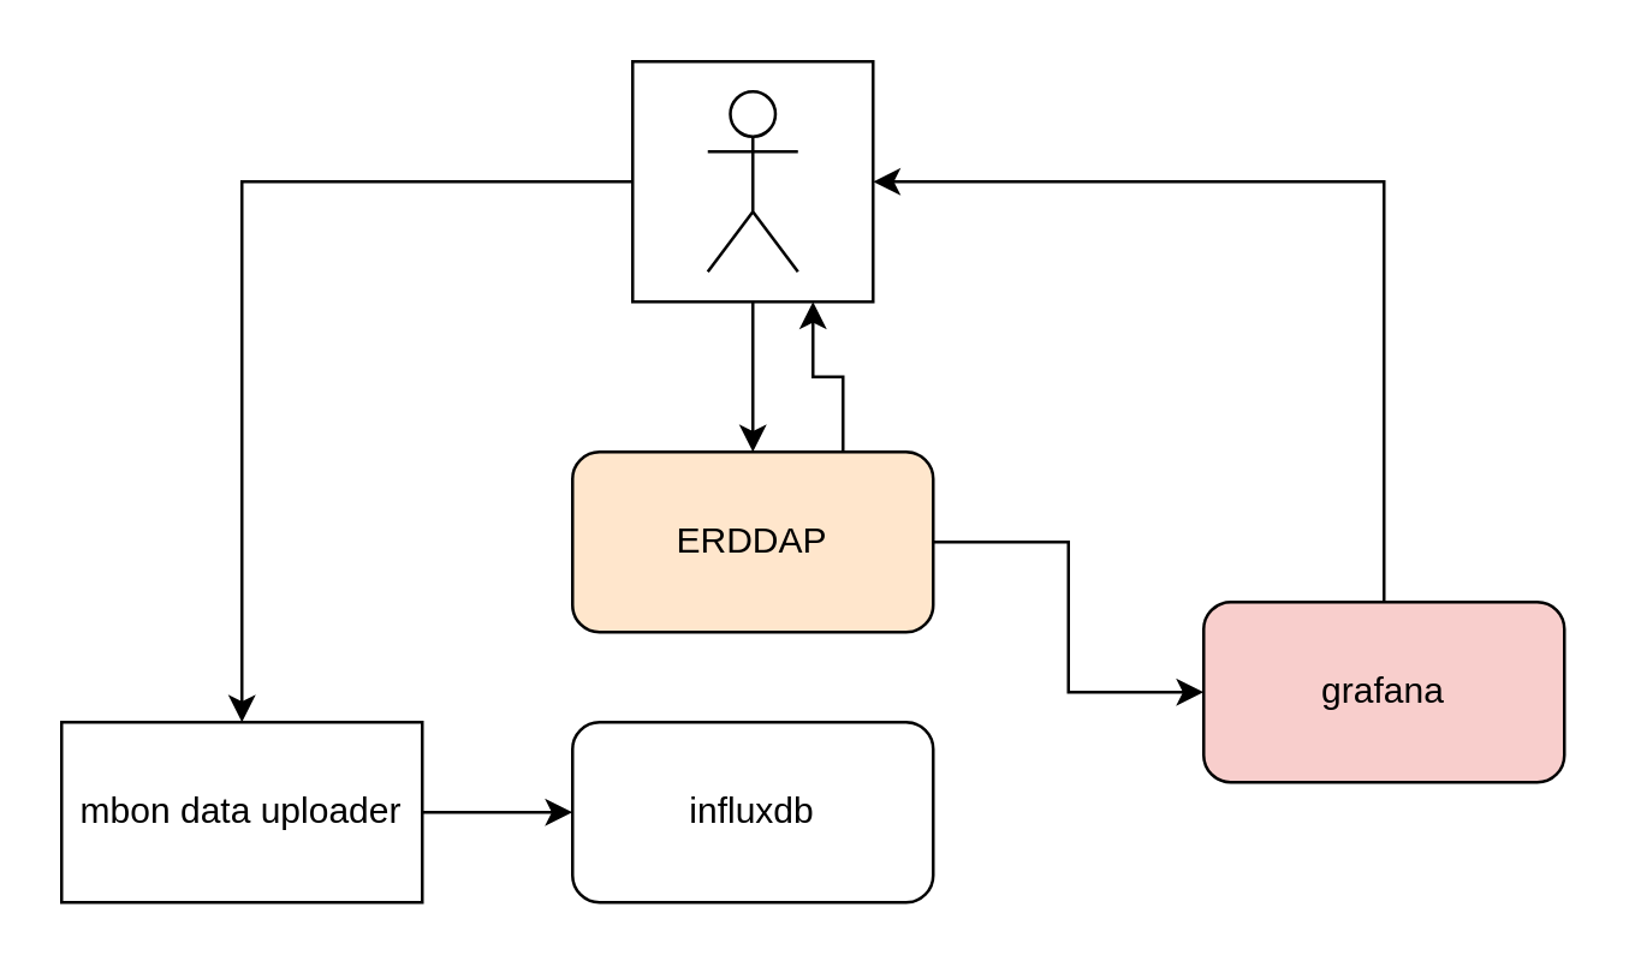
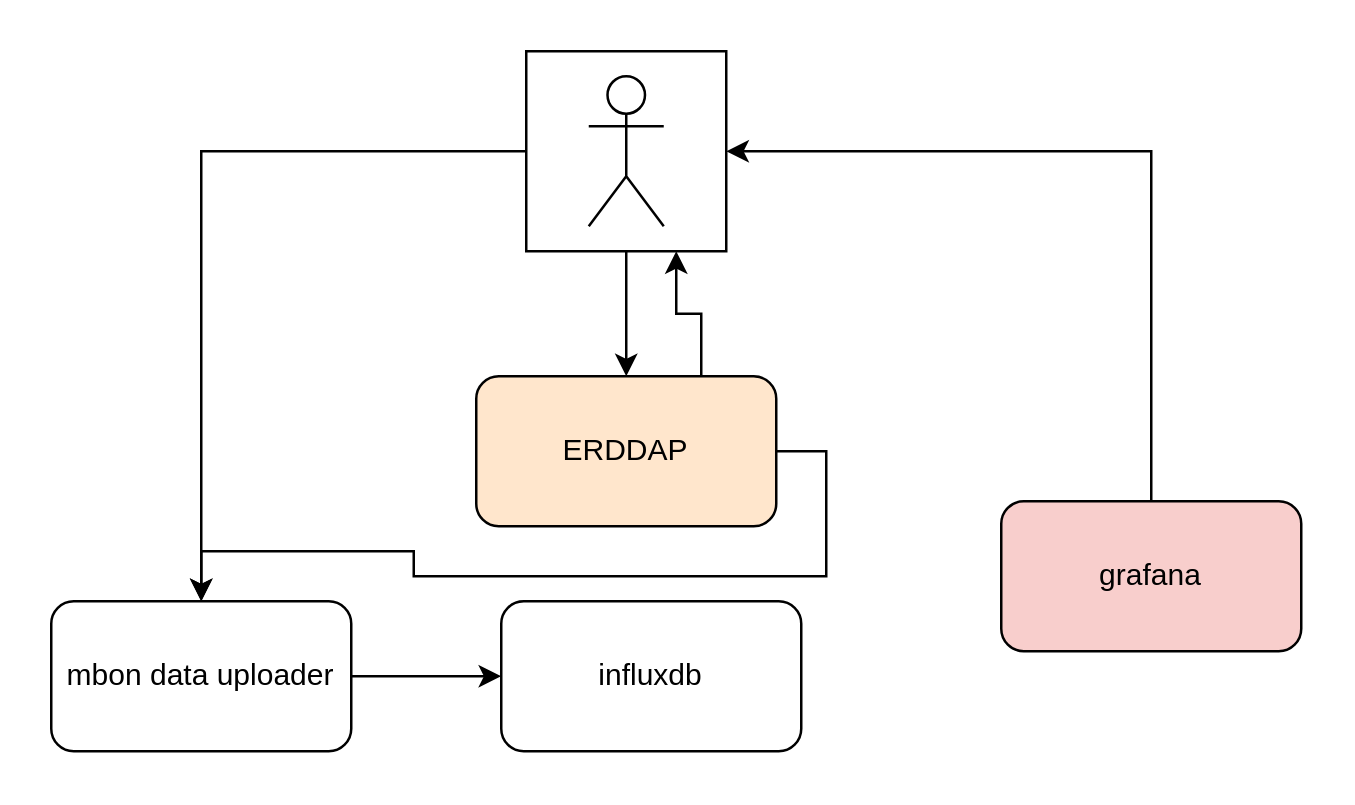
- <mxCell id="2" style="edgeStyle=orthogonalEdgeStyle;rounded=0;orthogonalLoop=1;jettySize=auto;html=1;exitX=1;exitY=0.5;exitDx=0;exitDy=0;" edge="1" parent="1" source="4" target="6"><mxGeometry relative="1" as="geometry" /></mxCell>
+ <mxCell id="2" style="edgeStyle=orthogonalEdgeStyle;rounded=0;orthogonalLoop=1;jettySize=auto;html=1;exitX=1;exitY=0.5;exitDx=0;exitDy=0;" edge="1" parent="1" source="4" target="9"><mxGeometry relative="1" as="geometry" /></mxCell>
- <mxCell id="9" value="mbon data uploader" style="whiteSpace=wrap;html=1;rounded=0;" vertex="1" parent="1"><mxGeometry x="20" y="240" width="120" height="60" as="geometry" /></mxCell>
+ <mxCell id="9" value="mbon data uploader" style="rounded=1;whiteSpace=wrap;html=1;" vertex="1" parent="1"><mxGeometry x="20" y="240" width="120" height="60" as="geometry" /></mxCell>
- <mxCell id="7" value="influxdb" style="rounded=1;whiteSpace=wrap;html=1;" vertex="1" parent="1"><mxGeometry x="190" y="240" width="120" height="60" as="geometry" /></mxCell>
+ <mxCell id="7" value="influxdb" style="rounded=1;whiteSpace=wrap;html=1;" vertex="1" parent="1"><mxGeometry x="200" y="240" width="120" height="60" as="geometry" /></mxCell>
